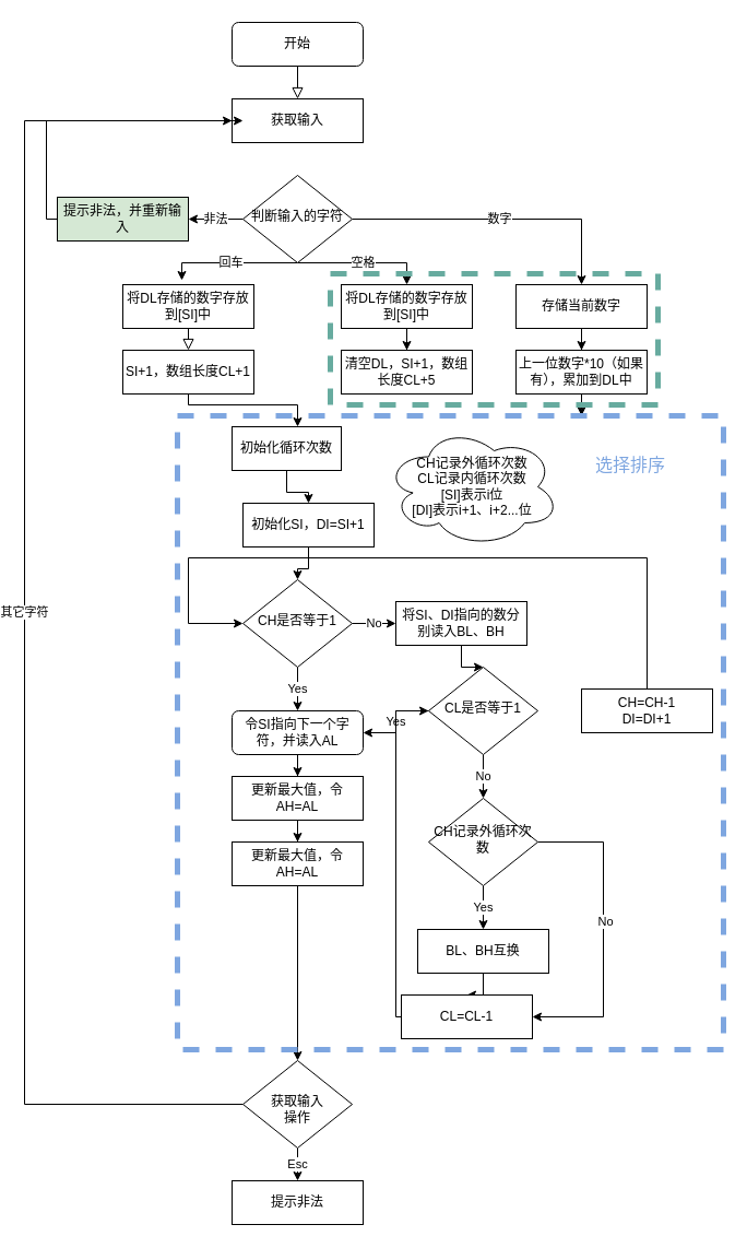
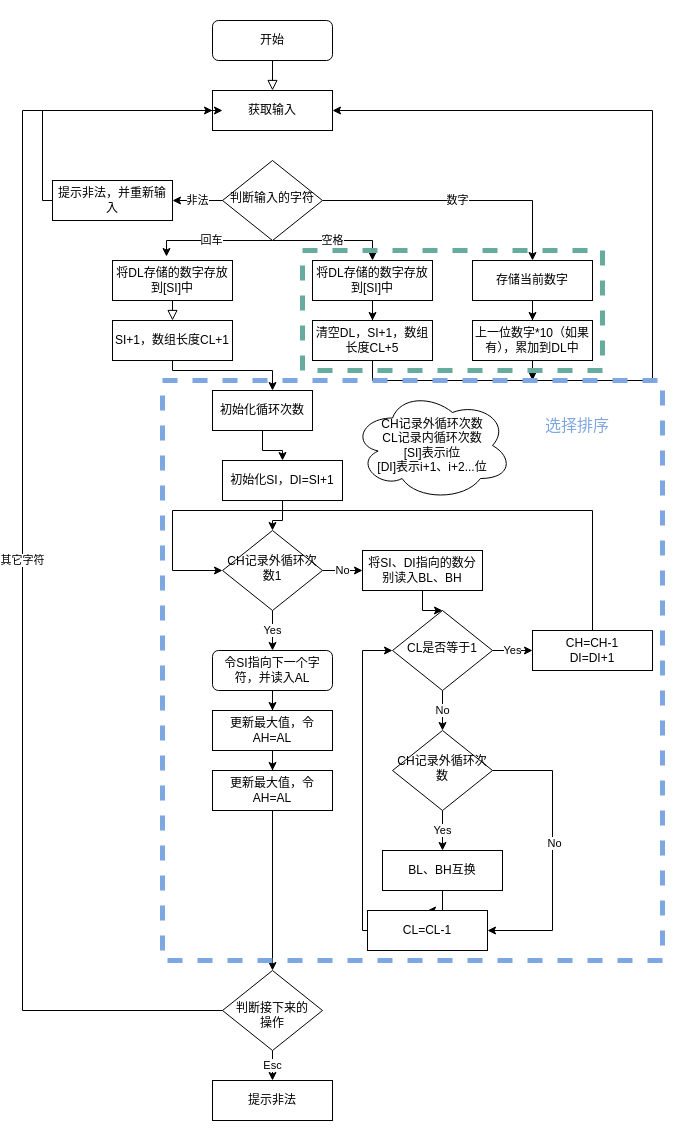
+ <mxCell id="33" style="edgeStyle=orthogonalEdgeStyle;rounded=0;orthogonalLoop=1;jettySize=auto;html=1;entryX=1;entryY=0.5;entryDx=0;entryDy=0;" edge="1" parent="1" source="34" target="9"><mxGeometry relative="1" as="geometry"><Array as="points"><mxPoint x="370" y="380" /><mxPoint x="650" y="380" /><mxPoint x="650" y="110" /></Array></mxGeometry></mxCell>
- <mxCell id="13" value="提示非法，并重新输入" style="rounded=0;whiteSpace=wrap;html=1;fillColor=#d5e8d4;" parent="1" vertex="1"><mxGeometry x="50" y="180" width="120" height="40" as="geometry" /></mxCell>
+ <mxCell id="13" value="提示非法，并重新输入" style="rounded=0;whiteSpace=wrap;html=1;" parent="1" vertex="1"><mxGeometry x="50" y="180" width="120" height="40" as="geometry" /></mxCell>
- <mxCell id="26" value="CH是否等于1" style="rhombus;whiteSpace=wrap;html=1;shadow=0;fontFamily=Helvetica;fontSize=12;align=center;strokeWidth=1;spacing=6;spacingTop=-4;" parent="1" vertex="1"><mxGeometry x="220" y="530" width="100" height="80" as="geometry" /></mxCell>
+ <mxCell id="26" value="CH记录外循环次数1" style="rhombus;whiteSpace=wrap;html=1;shadow=0;fontFamily=Helvetica;fontSize=12;align=center;strokeWidth=1;spacing=6;spacingTop=-4;" parent="1" vertex="1"><mxGeometry x="220" y="530" width="100" height="80" as="geometry" /></mxCell>
- <mxCell id="44" value="Yes" style="edgeStyle=orthogonalEdgeStyle;rounded=0;orthogonalLoop=1;jettySize=auto;html=1;" edge="1" parent="1" source="45" target="28"><mxGeometry relative="1" as="geometry" /></mxCell>
+ <mxCell id="44" value="Yes" style="edgeStyle=orthogonalEdgeStyle;rounded=0;orthogonalLoop=1;jettySize=auto;html=1;" edge="1" parent="1" source="45" target="55"><mxGeometry relative="1" as="geometry" /></mxCell>
- <mxCell id="18" value="&lt;br&gt;获取输入&lt;br&gt;操作" style="rhombus;whiteSpace=wrap;html=1;shadow=0;fontFamily=Helvetica;fontSize=12;align=center;strokeWidth=1;spacing=6;spacingTop=-4;" parent="1" vertex="1"><mxGeometry x="220" y="970" width="100" height="80" as="geometry" /></mxCell>
+ <mxCell id="18" value="&lt;br&gt;判断接下来的&lt;br&gt;操作" style="rhombus;whiteSpace=wrap;html=1;shadow=0;fontFamily=Helvetica;fontSize=12;align=center;strokeWidth=1;spacing=6;spacingTop=-4;" parent="1" vertex="1"><mxGeometry x="220" y="970" width="100" height="80" as="geometry" /></mxCell>
